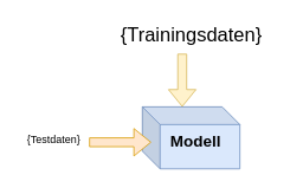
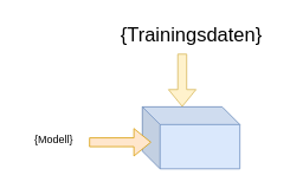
- <mxCell id="7" value="&lt;font style=&quot;font-size: 12px;&quot;&gt;{Testdaten}&lt;/font&gt;" style="text;html=1;align=center;verticalAlign=middle;resizable=0;points=[];autosize=1;strokeColor=none;fillColor=none;fontSize=22;" parent="1" vertex="1"><mxGeometry x="20" y="135" width="80" height="40" as="geometry" /></mxCell>
+ <mxCell id="7" value="&lt;font style=&quot;font-size: 12px;&quot;&gt;{Modell}&lt;/font&gt;" style="text;html=1;align=center;verticalAlign=middle;resizable=0;points=[];autosize=1;strokeColor=none;fillColor=none;fontSize=22;" parent="1" vertex="1"><mxGeometry x="20" y="135" width="80" height="40" as="geometry" /></mxCell>
- <mxCell id="3" value="&lt;b&gt;&lt;font style=&quot;font-size: 18px;&quot;&gt;Modell&lt;/font&gt;&lt;/b&gt;" style="text;html=1;align=center;verticalAlign=middle;resizable=0;points=[];autosize=1;strokeColor=none;fillColor=none;" parent="1" vertex="1"><mxGeometry x="180" y="140" width="80" height="40" as="geometry" /></mxCell>
